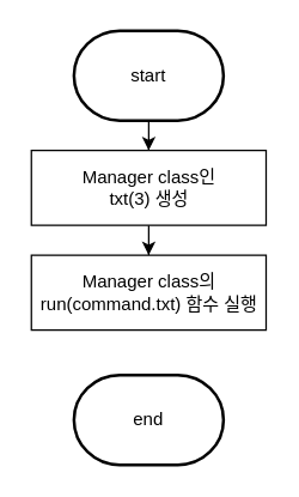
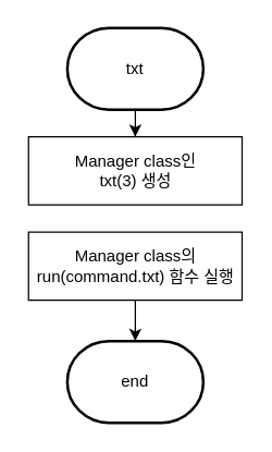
- <mxCell id="3" value="start" style="strokeWidth=2;html=1;shape=mxgraph.flowchart.terminator;whiteSpace=wrap;" parent="1" vertex="1"><mxGeometry x="49" y="20" width="100" height="60" as="geometry" /></mxCell>
+ <mxCell id="3" value="txt" style="strokeWidth=2;html=1;shape=mxgraph.flowchart.terminator;whiteSpace=wrap;" parent="1" vertex="1"><mxGeometry x="49" y="20" width="100" height="60" as="geometry" /></mxCell>
- <mxCell id="4" value="" style="edgeStyle=orthogonalEdgeStyle;rounded=0;orthogonalLoop=1;jettySize=auto;html=1;" parent="1" source="5" target="7" edge="1"><mxGeometry relative="1" as="geometry" /></mxCell>
+ <mxCell id="6" value="" style="edgeStyle=orthogonalEdgeStyle;rounded=0;orthogonalLoop=1;jettySize=auto;html=1;" parent="1" source="7" target="8" edge="1"><mxGeometry relative="1" as="geometry" /></mxCell>
